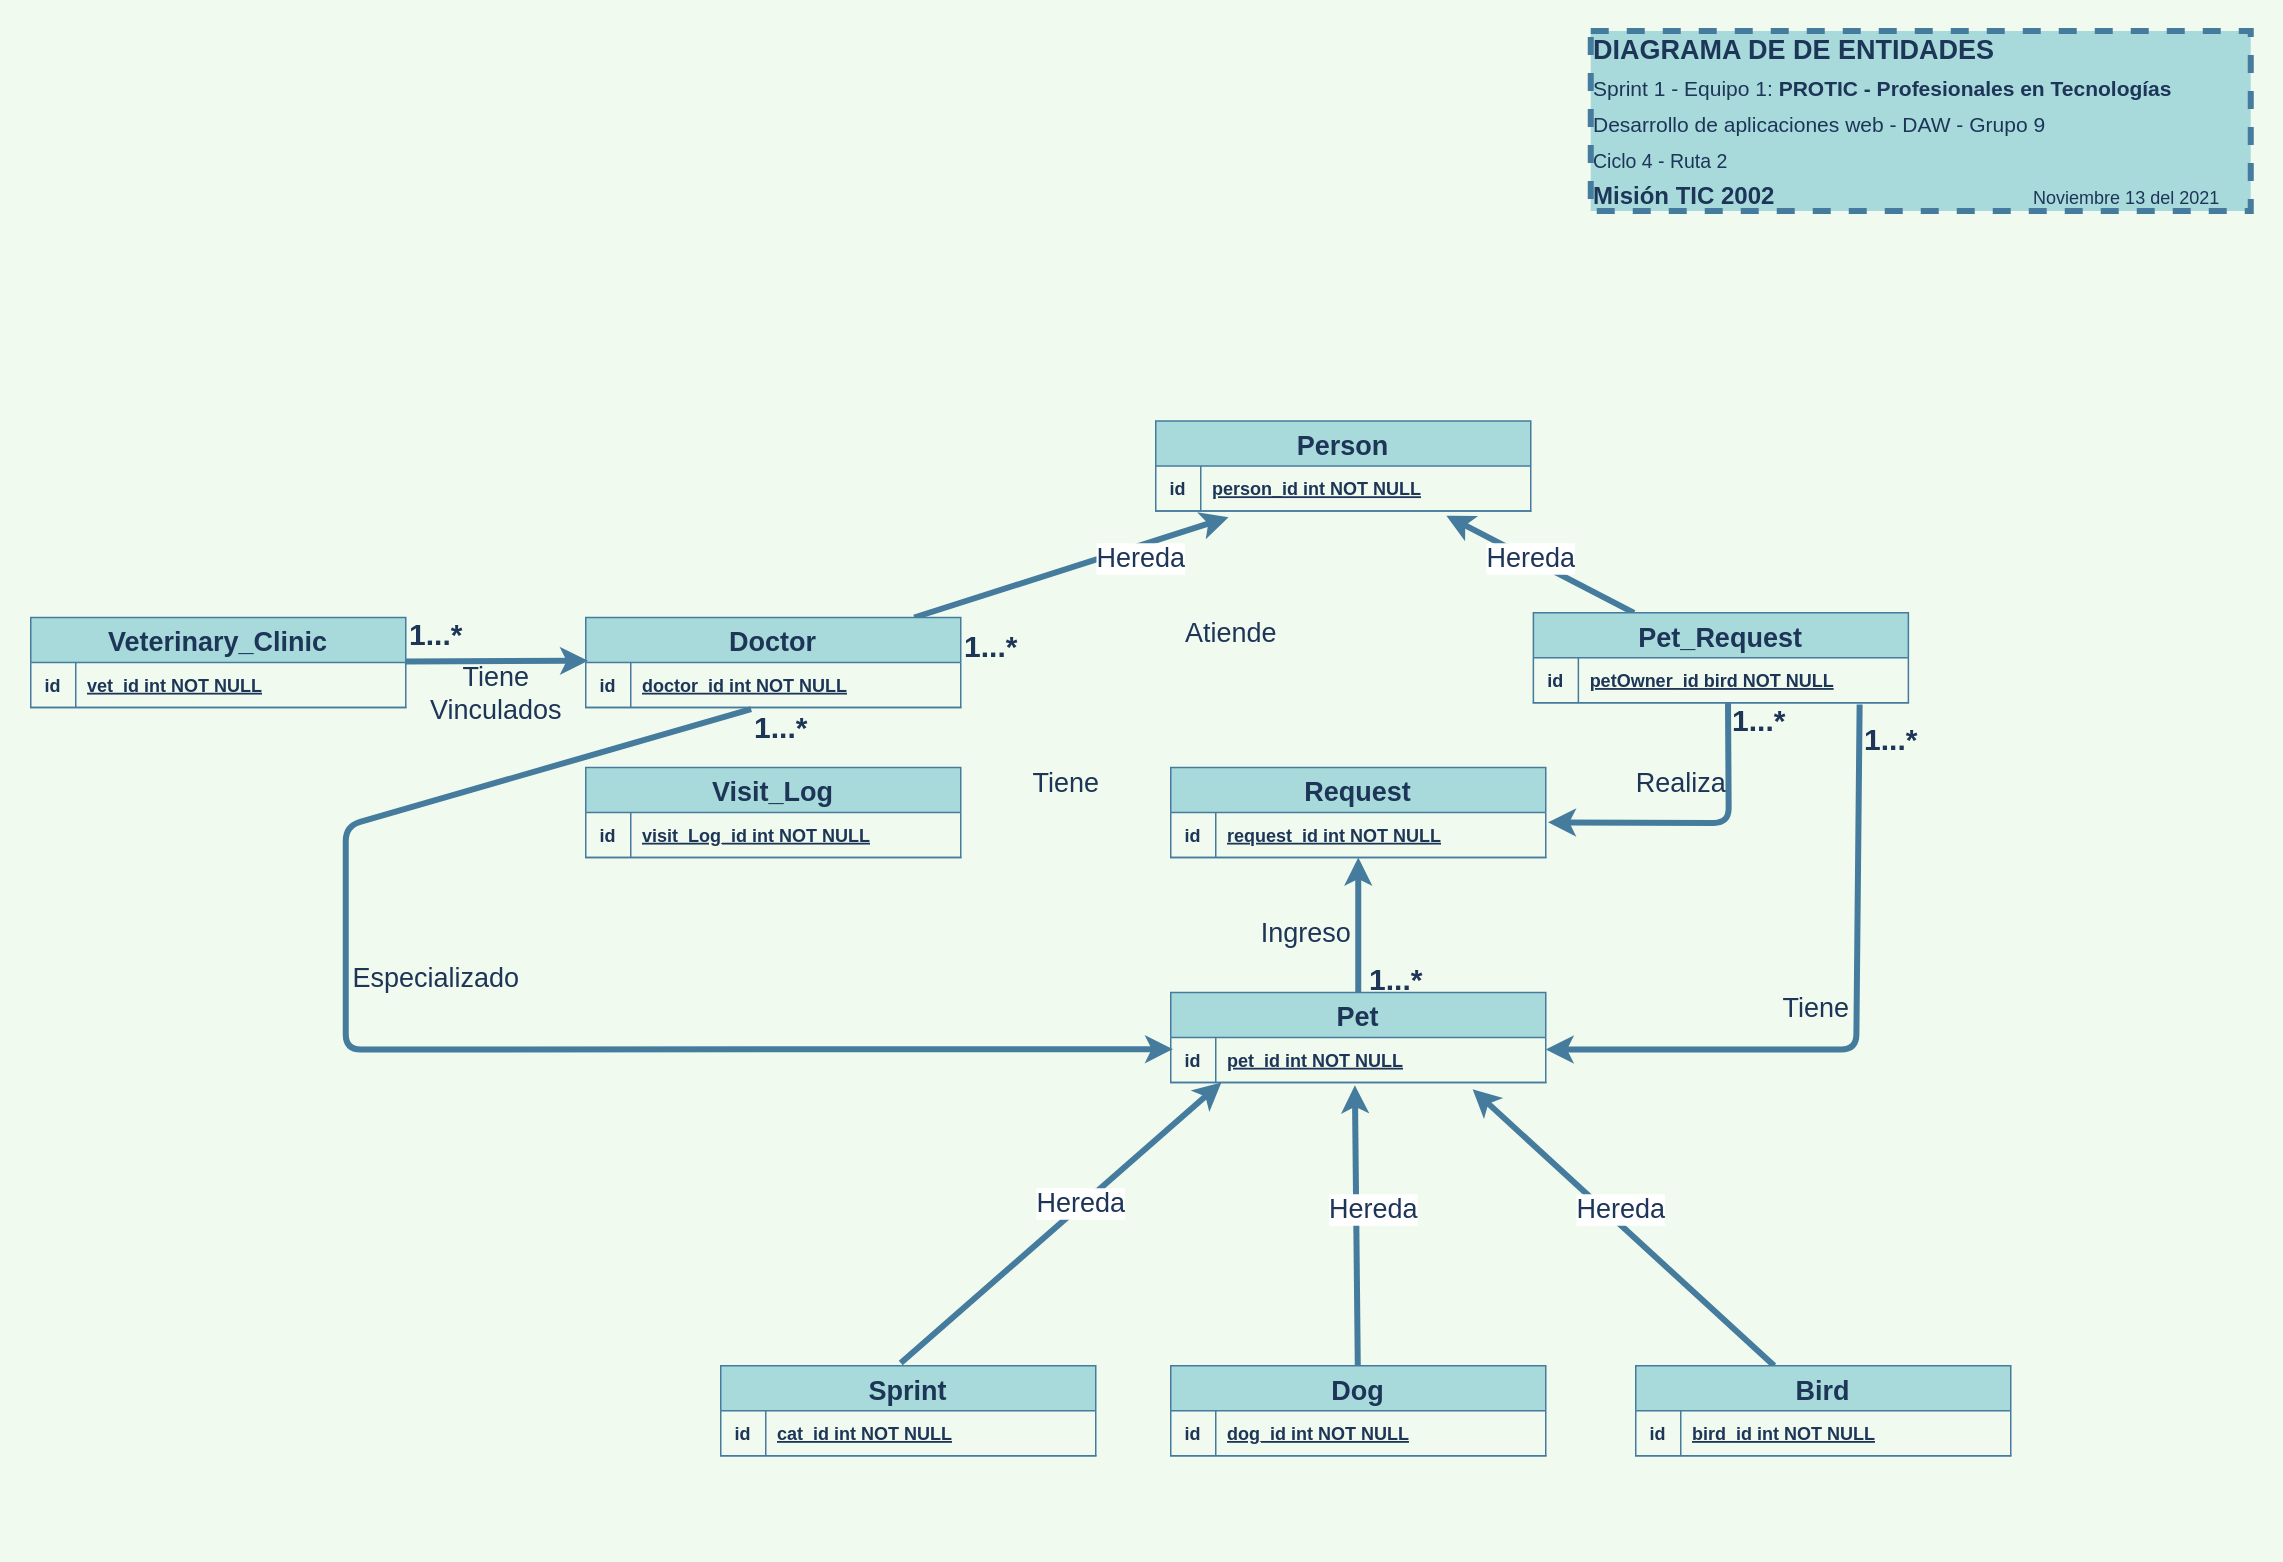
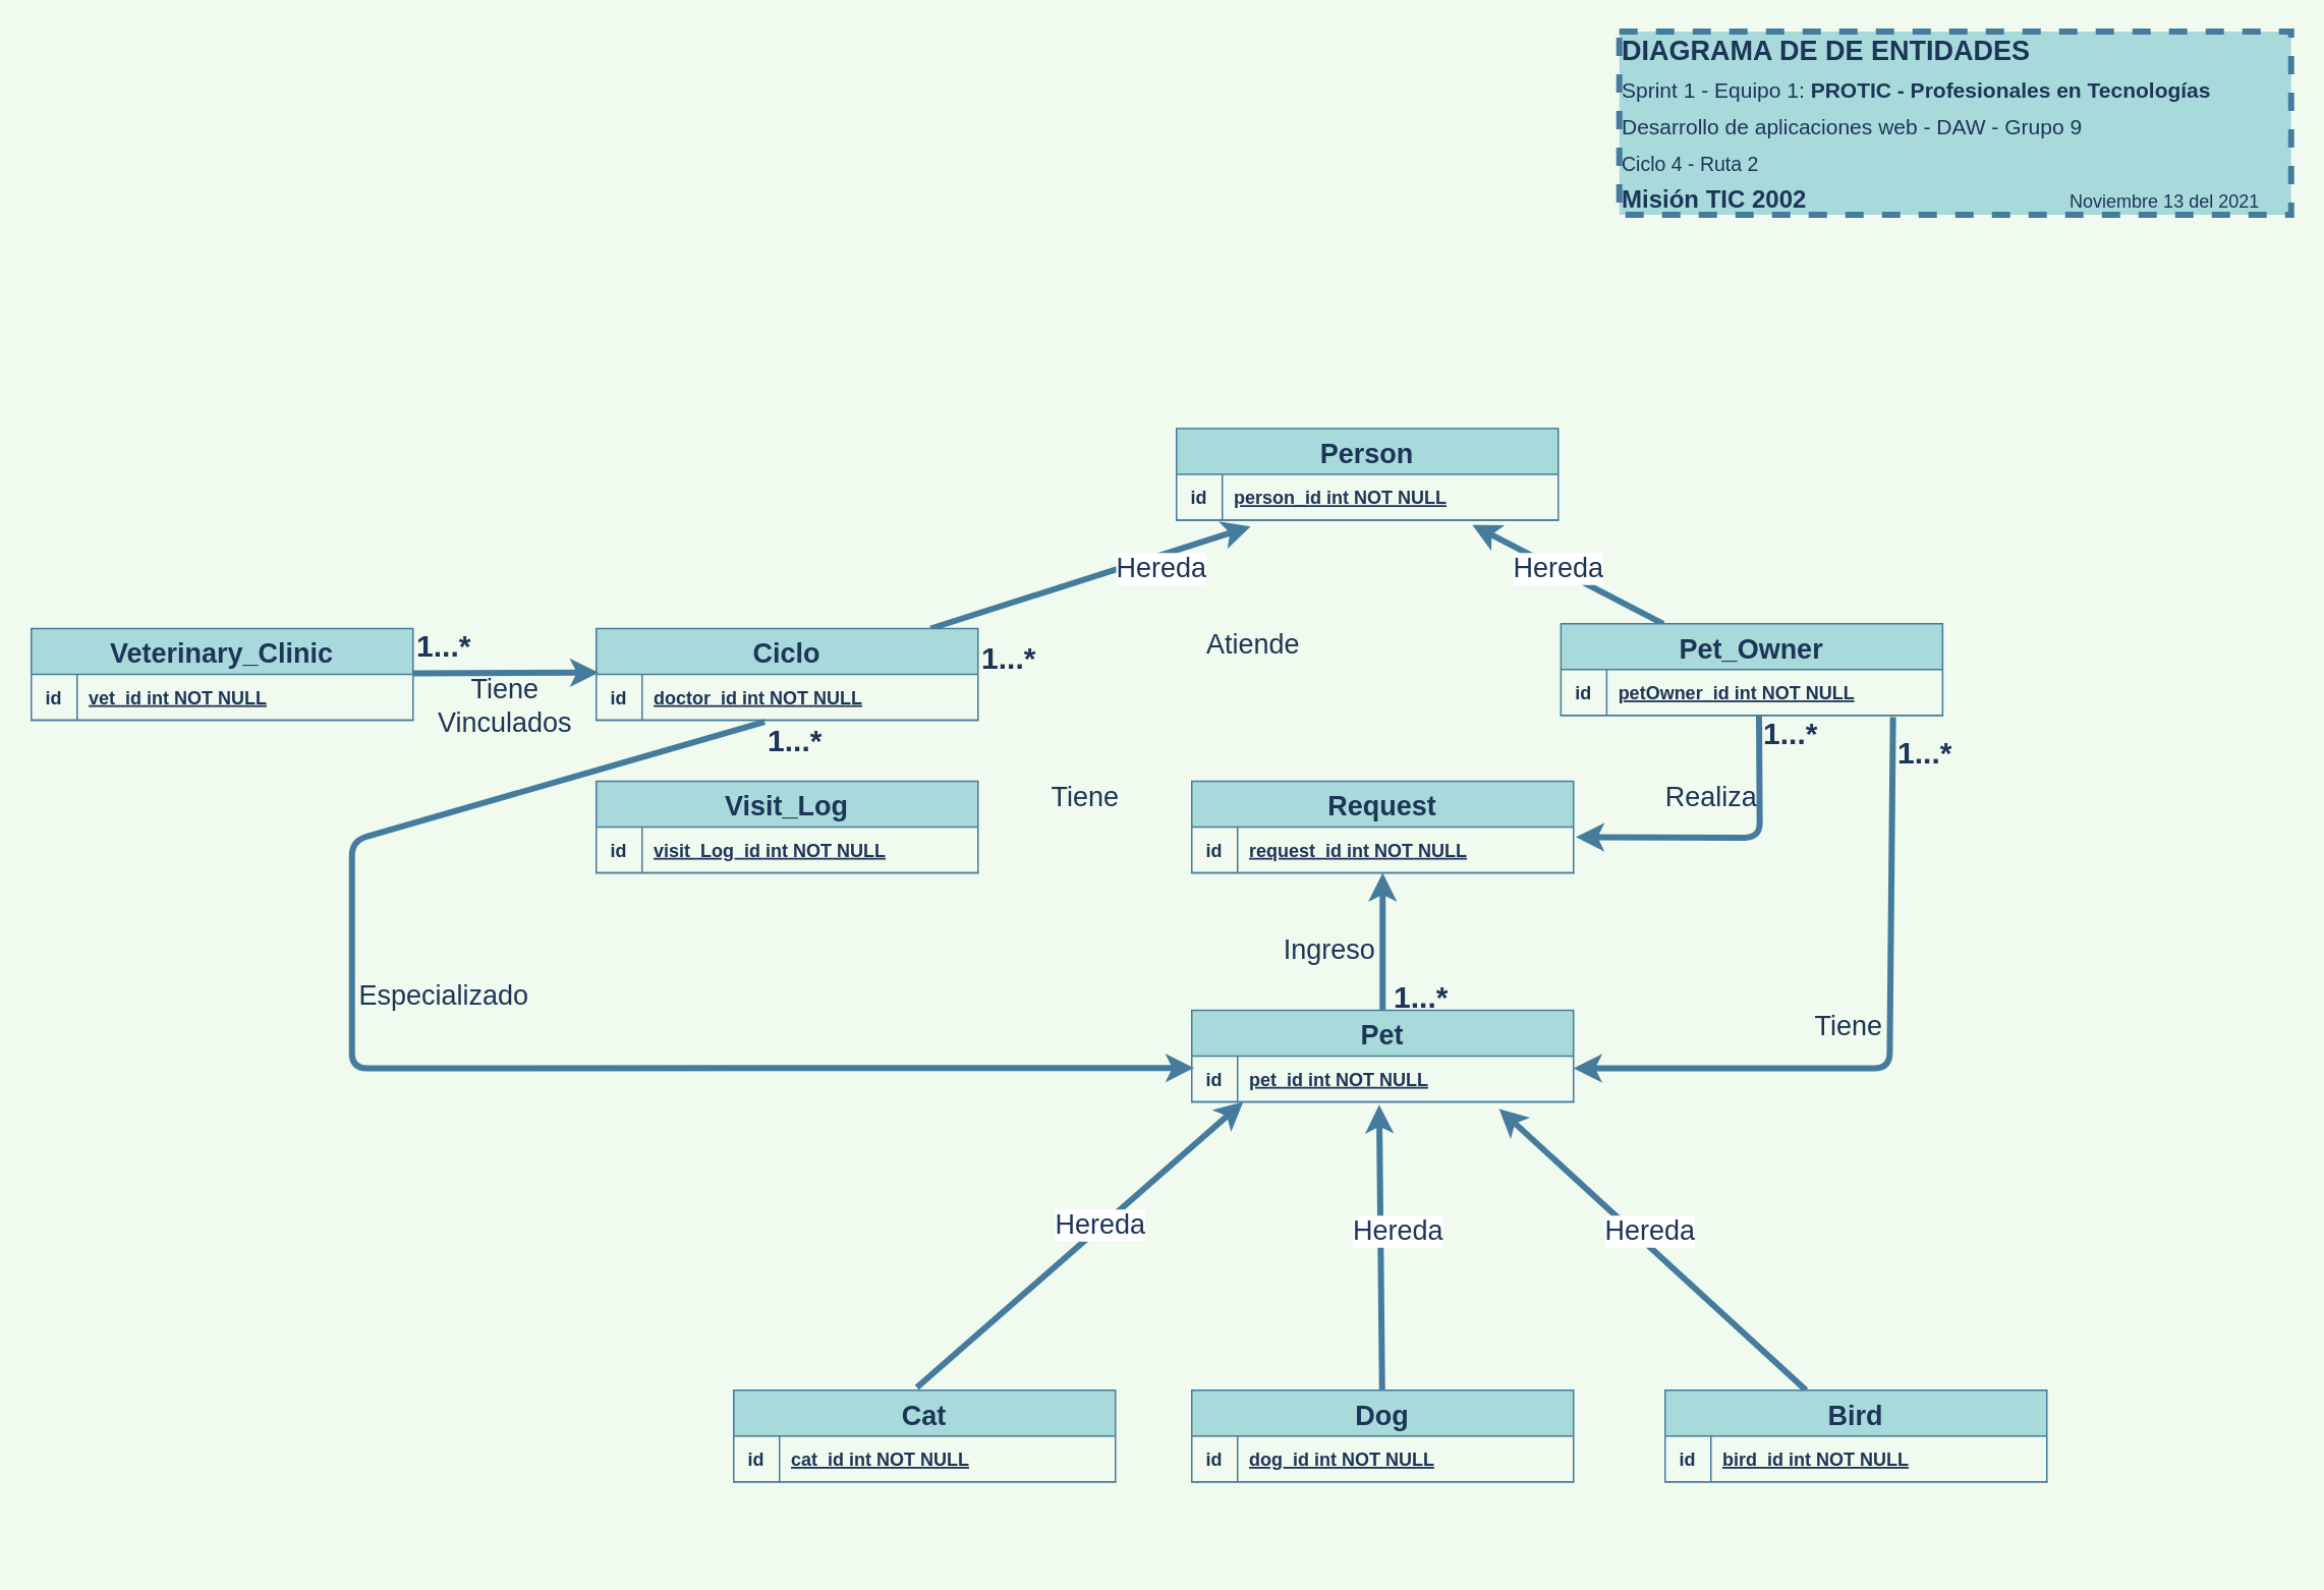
- <mxCell id="4" value="Pet_Request" style="shape=table;startSize=30;container=1;collapsible=1;childLayout=tableLayout;fixedRows=1;rowLines=0;fontStyle=1;align=center;resizeLast=1;fillColor=#A8DADC;strokeColor=#457B9D;fontColor=#1D3557;fontSize=18;" parent="1" vertex="1"><mxGeometry x="1021.75" y="407.86" width="250" height="60" as="geometry" /></mxCell>
+ <mxCell id="4" value="Pet_Owner" style="shape=table;startSize=30;container=1;collapsible=1;childLayout=tableLayout;fixedRows=1;rowLines=0;fontStyle=1;align=center;resizeLast=1;fillColor=#A8DADC;strokeColor=#457B9D;fontColor=#1D3557;fontSize=18;" parent="1" vertex="1"><mxGeometry x="1021.75" y="407.86" width="250" height="60" as="geometry" /></mxCell>
- <mxCell id="10" value="Doctor" style="shape=table;startSize=30;container=1;collapsible=1;childLayout=tableLayout;fixedRows=1;rowLines=0;fontStyle=1;align=center;resizeLast=1;fillColor=#A8DADC;strokeColor=#457B9D;fontColor=#1D3557;fontSize=18;" parent="1" vertex="1"><mxGeometry x="390" y="411" width="250" height="60" as="geometry" /></mxCell>
+ <mxCell id="10" value="Ciclo" style="shape=table;startSize=30;container=1;collapsible=1;childLayout=tableLayout;fixedRows=1;rowLines=0;fontStyle=1;align=center;resizeLast=1;fillColor=#A8DADC;strokeColor=#457B9D;fontColor=#1D3557;fontSize=18;" parent="1" vertex="1"><mxGeometry x="390" y="411" width="250" height="60" as="geometry" /></mxCell>
- <mxCell id="7" value="petOwner_id bird NOT NULL " style="shape=partialRectangle;overflow=hidden;connectable=0;fillColor=none;top=0;left=0;bottom=0;right=0;align=left;spacingLeft=6;fontStyle=5;strokeColor=#457B9D;fontColor=#1D3557;" parent="5" vertex="1"><mxGeometry x="30" width="220" height="30" as="geometry"><mxRectangle width="220" height="30" as="alternateBounds" /></mxGeometry></mxCell>
+ <mxCell id="7" value="petOwner_id int NOT NULL " style="shape=partialRectangle;overflow=hidden;connectable=0;fillColor=none;top=0;left=0;bottom=0;right=0;align=left;spacingLeft=6;fontStyle=5;strokeColor=#457B9D;fontColor=#1D3557;" parent="5" vertex="1"><mxGeometry x="30" width="220" height="30" as="geometry"><mxRectangle width="220" height="30" as="alternateBounds" /></mxGeometry></mxCell>
- <mxCell id="22" value="Sprint" style="shape=table;startSize=30;container=1;collapsible=1;childLayout=tableLayout;fixedRows=1;rowLines=0;fontStyle=1;align=center;resizeLast=1;fillColor=#A8DADC;strokeColor=#457B9D;fontColor=#1D3557;fontSize=18;" parent="1" vertex="1"><mxGeometry x="480" y="909.84" width="250" height="60" as="geometry" /></mxCell>
+ <mxCell id="22" value="Cat" style="shape=table;startSize=30;container=1;collapsible=1;childLayout=tableLayout;fixedRows=1;rowLines=0;fontStyle=1;align=center;resizeLast=1;fillColor=#A8DADC;strokeColor=#457B9D;fontColor=#1D3557;fontSize=18;" parent="1" vertex="1"><mxGeometry x="480" y="909.84" width="250" height="60" as="geometry" /></mxCell>
